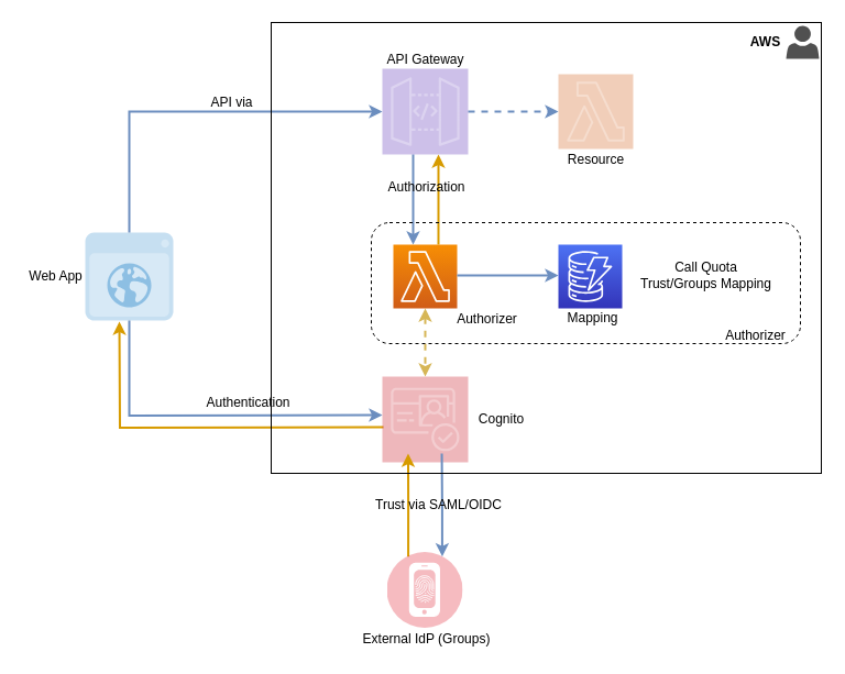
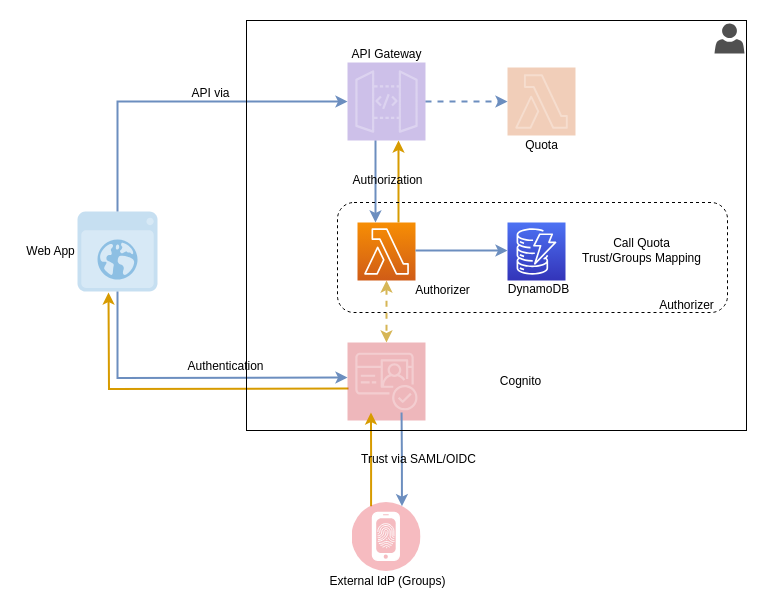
- <mxCell id="34" value="&lt;b&gt;AWS&lt;/b&gt;" style="text;html=1;align=center;verticalAlign=middle;resizable=0;points=[];autosize=1;" vertex="1" parent="1"><mxGeometry x="676" y="29" width="37" height="18" as="geometry" /></mxCell>
- <mxCell id="25" value="Resource" style="text;html=1;align=center;verticalAlign=middle;resizable=0;points=[];autosize=1;" vertex="1" parent="1"><mxGeometry x="506" y="135" width="70" height="20" as="geometry" /></mxCell>
+ <mxCell id="25" value="Quota" style="text;html=1;align=center;verticalAlign=middle;resizable=0;points=[];autosize=1;" vertex="1" parent="1"><mxGeometry x="506" y="135" width="70" height="20" as="geometry" /></mxCell>
- <mxCell id="22" value="Authorization" style="text;html=1;align=center;verticalAlign=middle;resizable=0;points=[];autosize=1;" vertex="1" parent="1"><mxGeometry x="342" y="160" width="90" height="20" as="geometry" /></mxCell>
+ <mxCell id="22" value="Authorization" style="text;html=1;align=center;verticalAlign=middle;resizable=0;points=[];autosize=1;" vertex="1" parent="1"><mxGeometry x="342" y="170" width="90" height="20" as="geometry" /></mxCell>
- <mxCell id="24" value="Mapping" style="text;html=1;align=center;verticalAlign=middle;resizable=0;points=[];autosize=1;" vertex="1" parent="1"><mxGeometry x="498" y="279" width="80" height="20" as="geometry" /></mxCell>
+ <mxCell id="24" value="DynamoDB" style="text;html=1;align=center;verticalAlign=middle;resizable=0;points=[];autosize=1;" vertex="1" parent="1"><mxGeometry x="498" y="279" width="80" height="20" as="geometry" /></mxCell>
- <mxCell id="27" value="Cognito" style="text;html=1;align=center;verticalAlign=middle;resizable=0;points=[];autosize=1;" vertex="1" parent="1"><mxGeometry x="425" y="371" width="60" height="20" as="geometry" /></mxCell>
+ <mxCell id="27" value="Cognito" style="text;html=1;align=center;verticalAlign=middle;resizable=0;points=[];autosize=1;" vertex="1" parent="1"><mxGeometry x="490" y="371" width="60" height="20" as="geometry" /></mxCell>
- <mxCell id="20" value="Trust via SAML/OIDC" style="text;html=1;align=center;verticalAlign=middle;resizable=0;points=[];autosize=1;" vertex="1" parent="1"><mxGeometry x="333" y="449" width="130" height="20" as="geometry" /></mxCell>
+ <mxCell id="20" value="Trust via SAML/OIDC" style="text;html=1;align=center;verticalAlign=middle;resizable=0;points=[];autosize=1;" vertex="1" parent="1"><mxGeometry x="353" y="449" width="130" height="20" as="geometry" /></mxCell>
